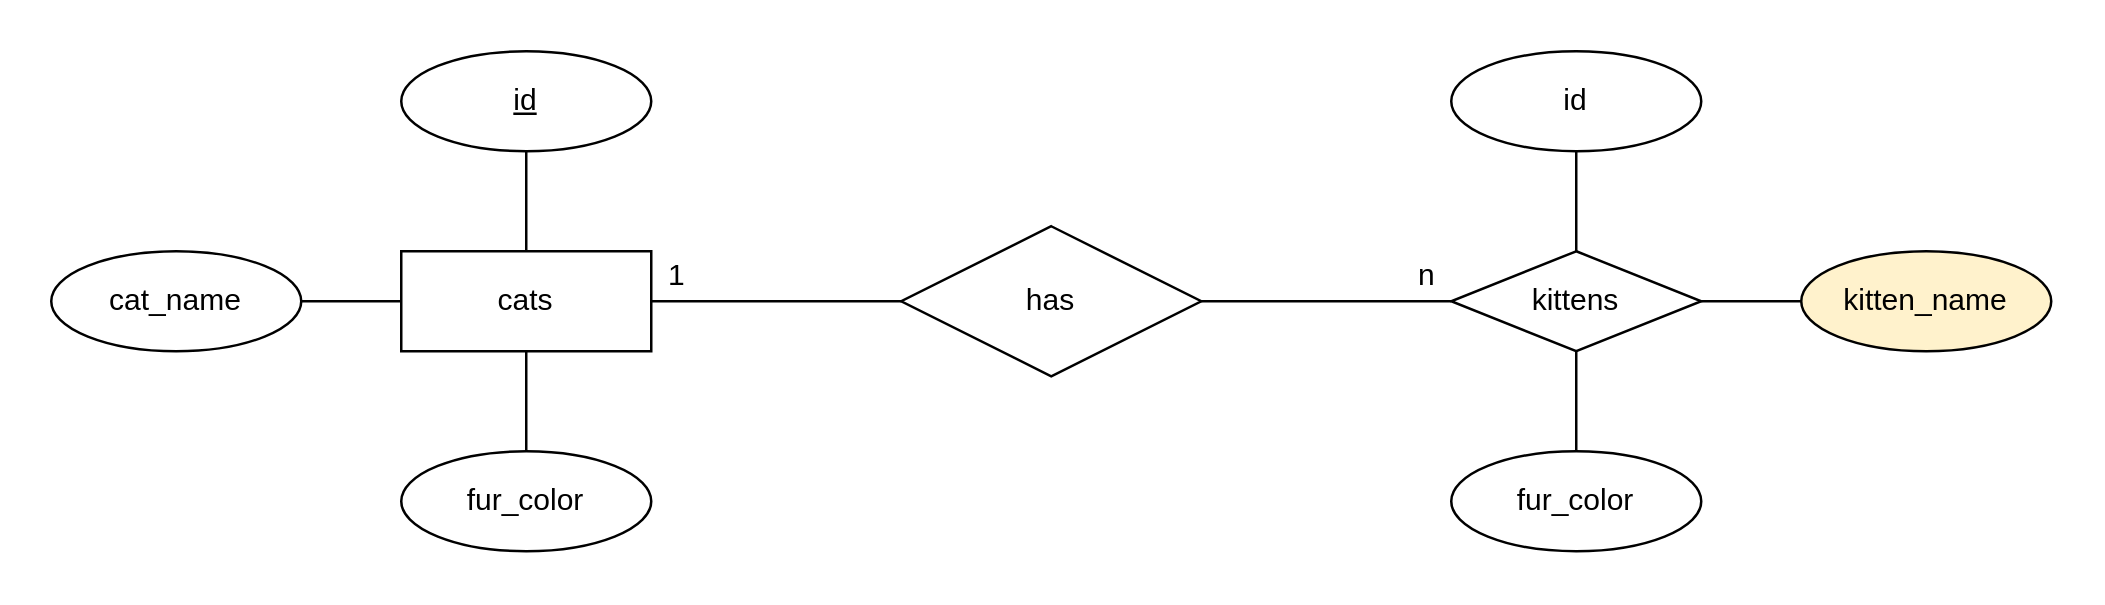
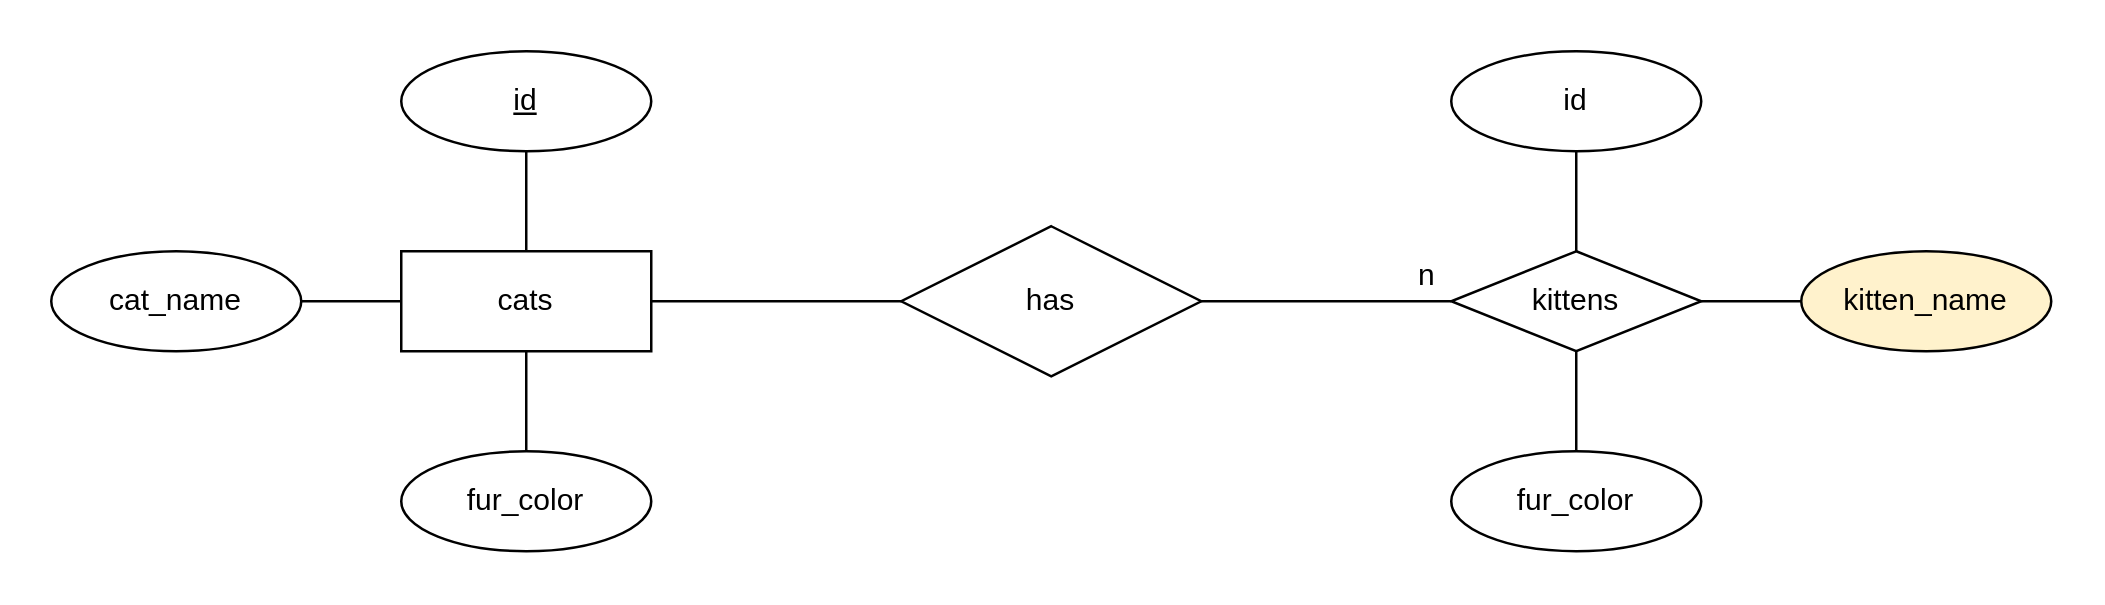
- <mxCell id="19" value="1" style="text;html=1;align=center;verticalAlign=middle;resizable=0;points=[];autosize=1;strokeColor=none;" vertex="1" parent="1"><mxGeometry x="260" y="100" width="20" height="20" as="geometry" /></mxCell>
